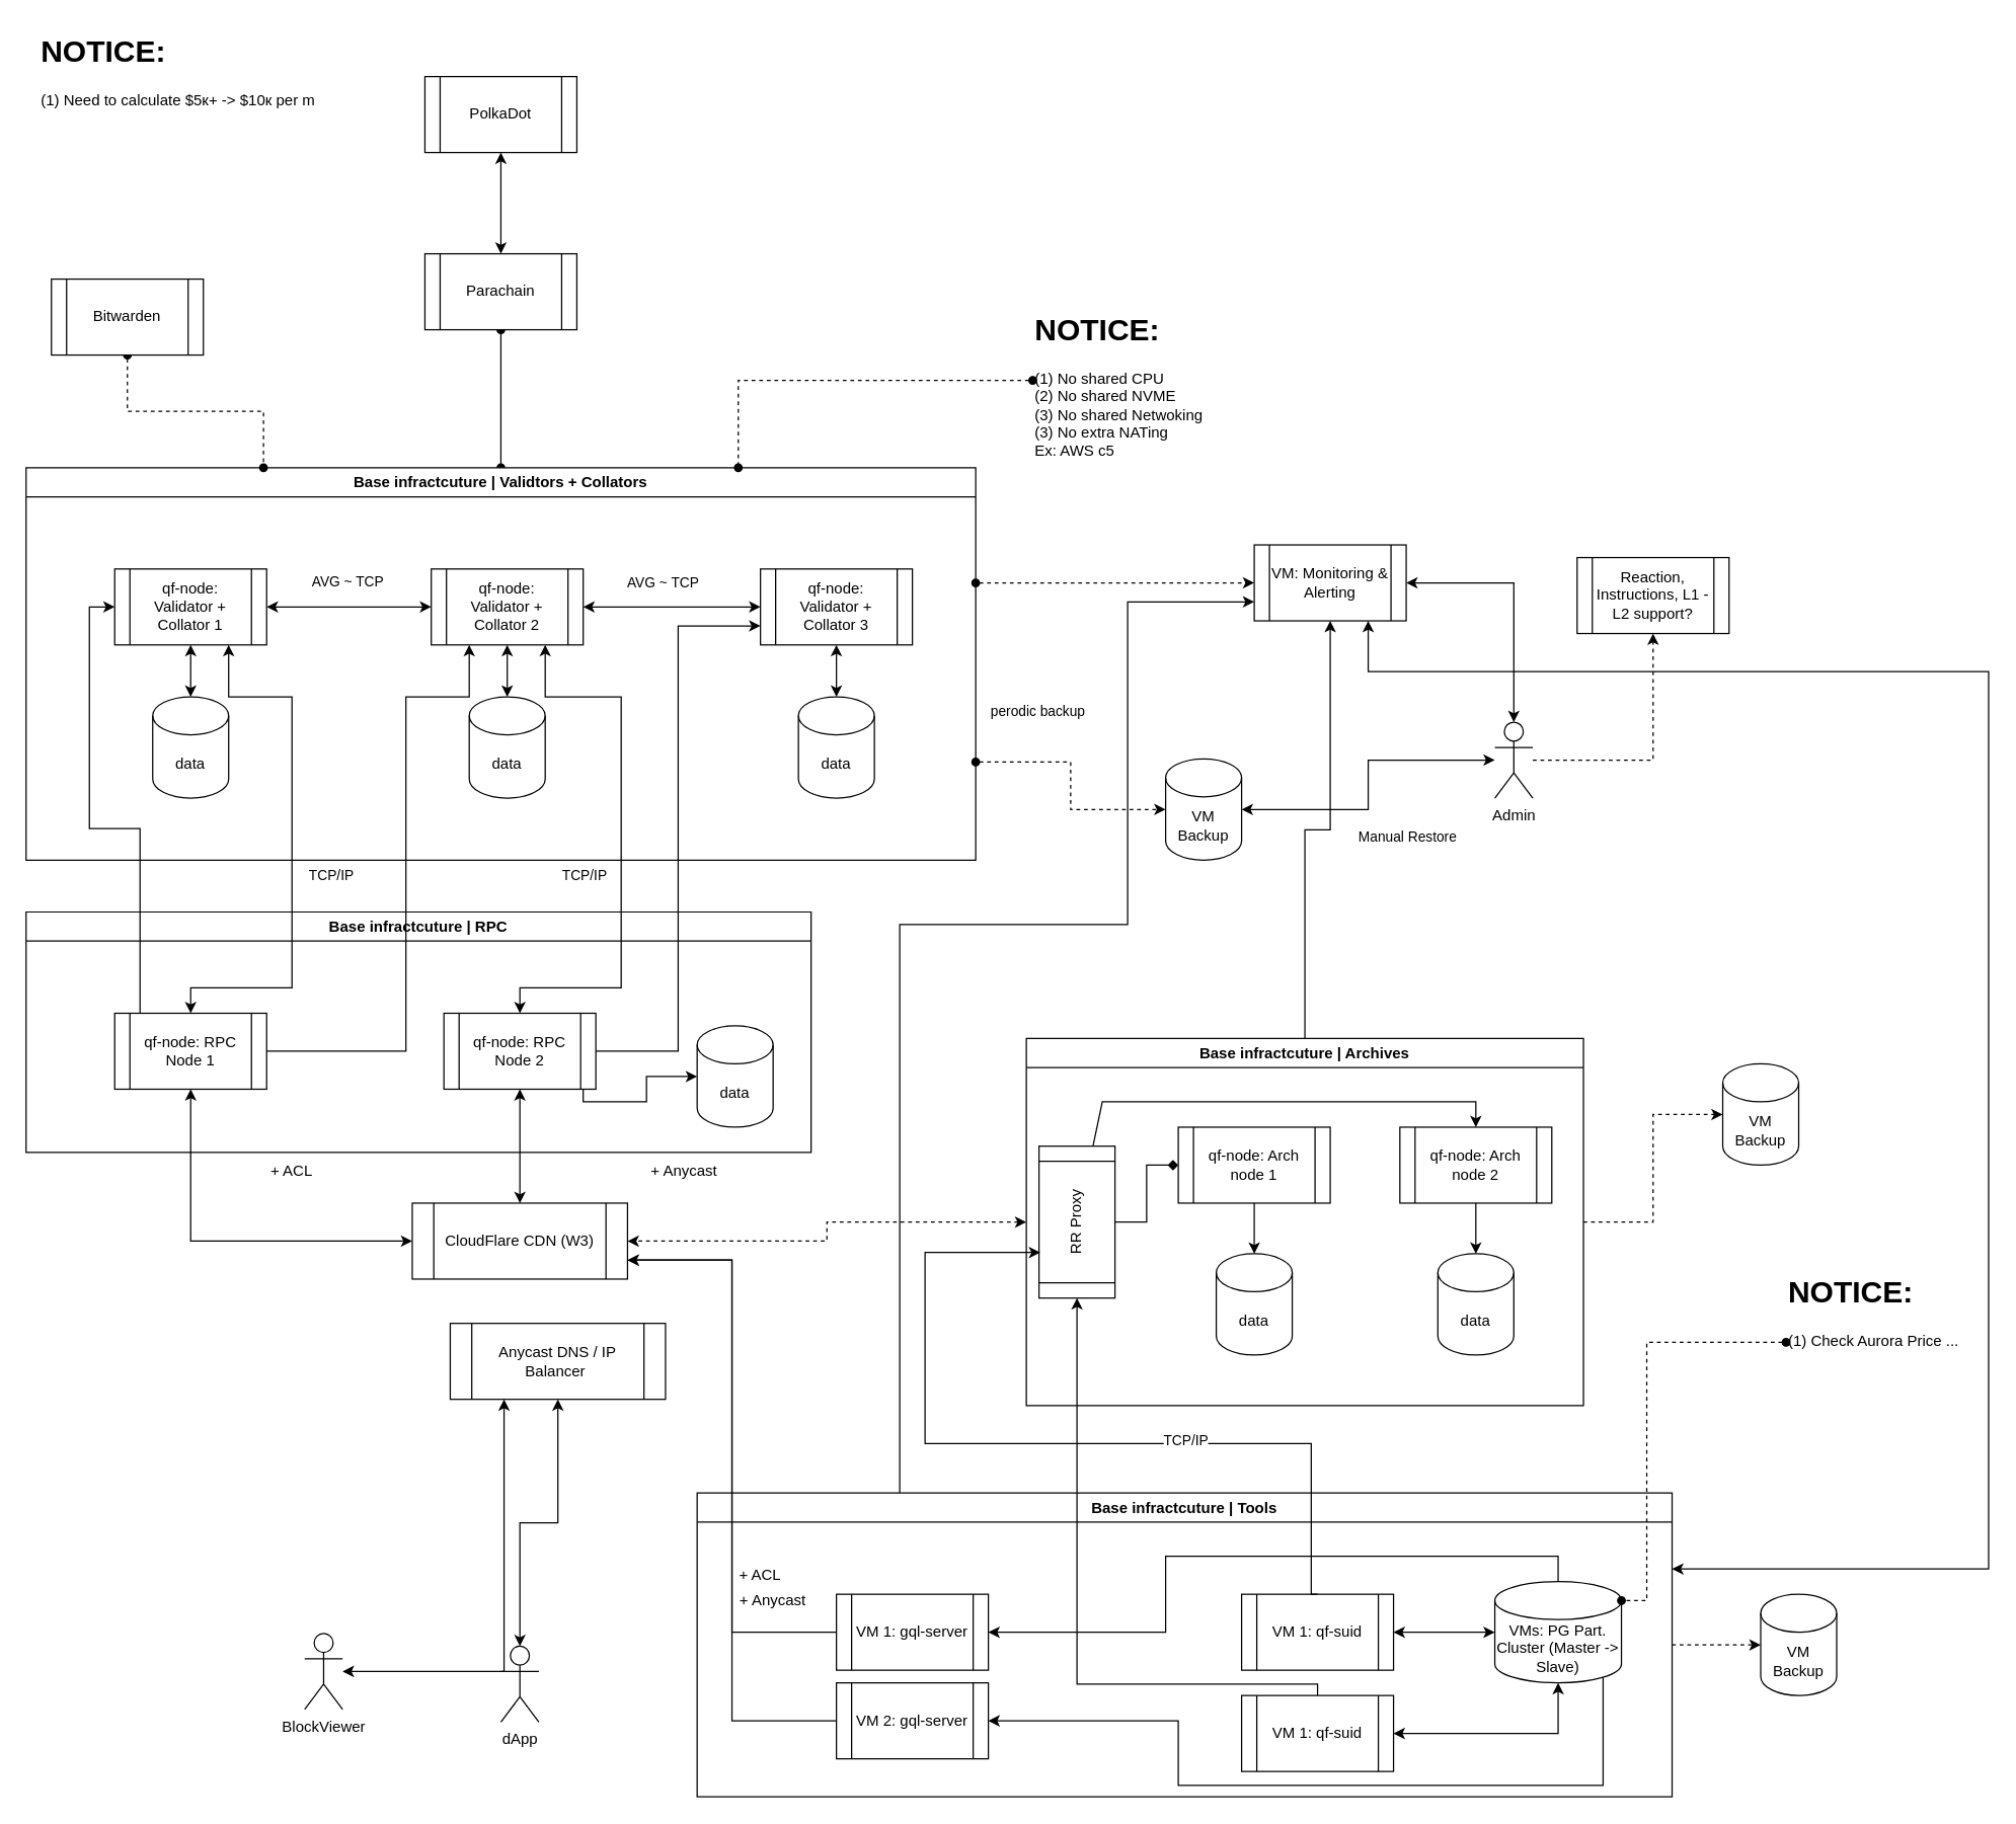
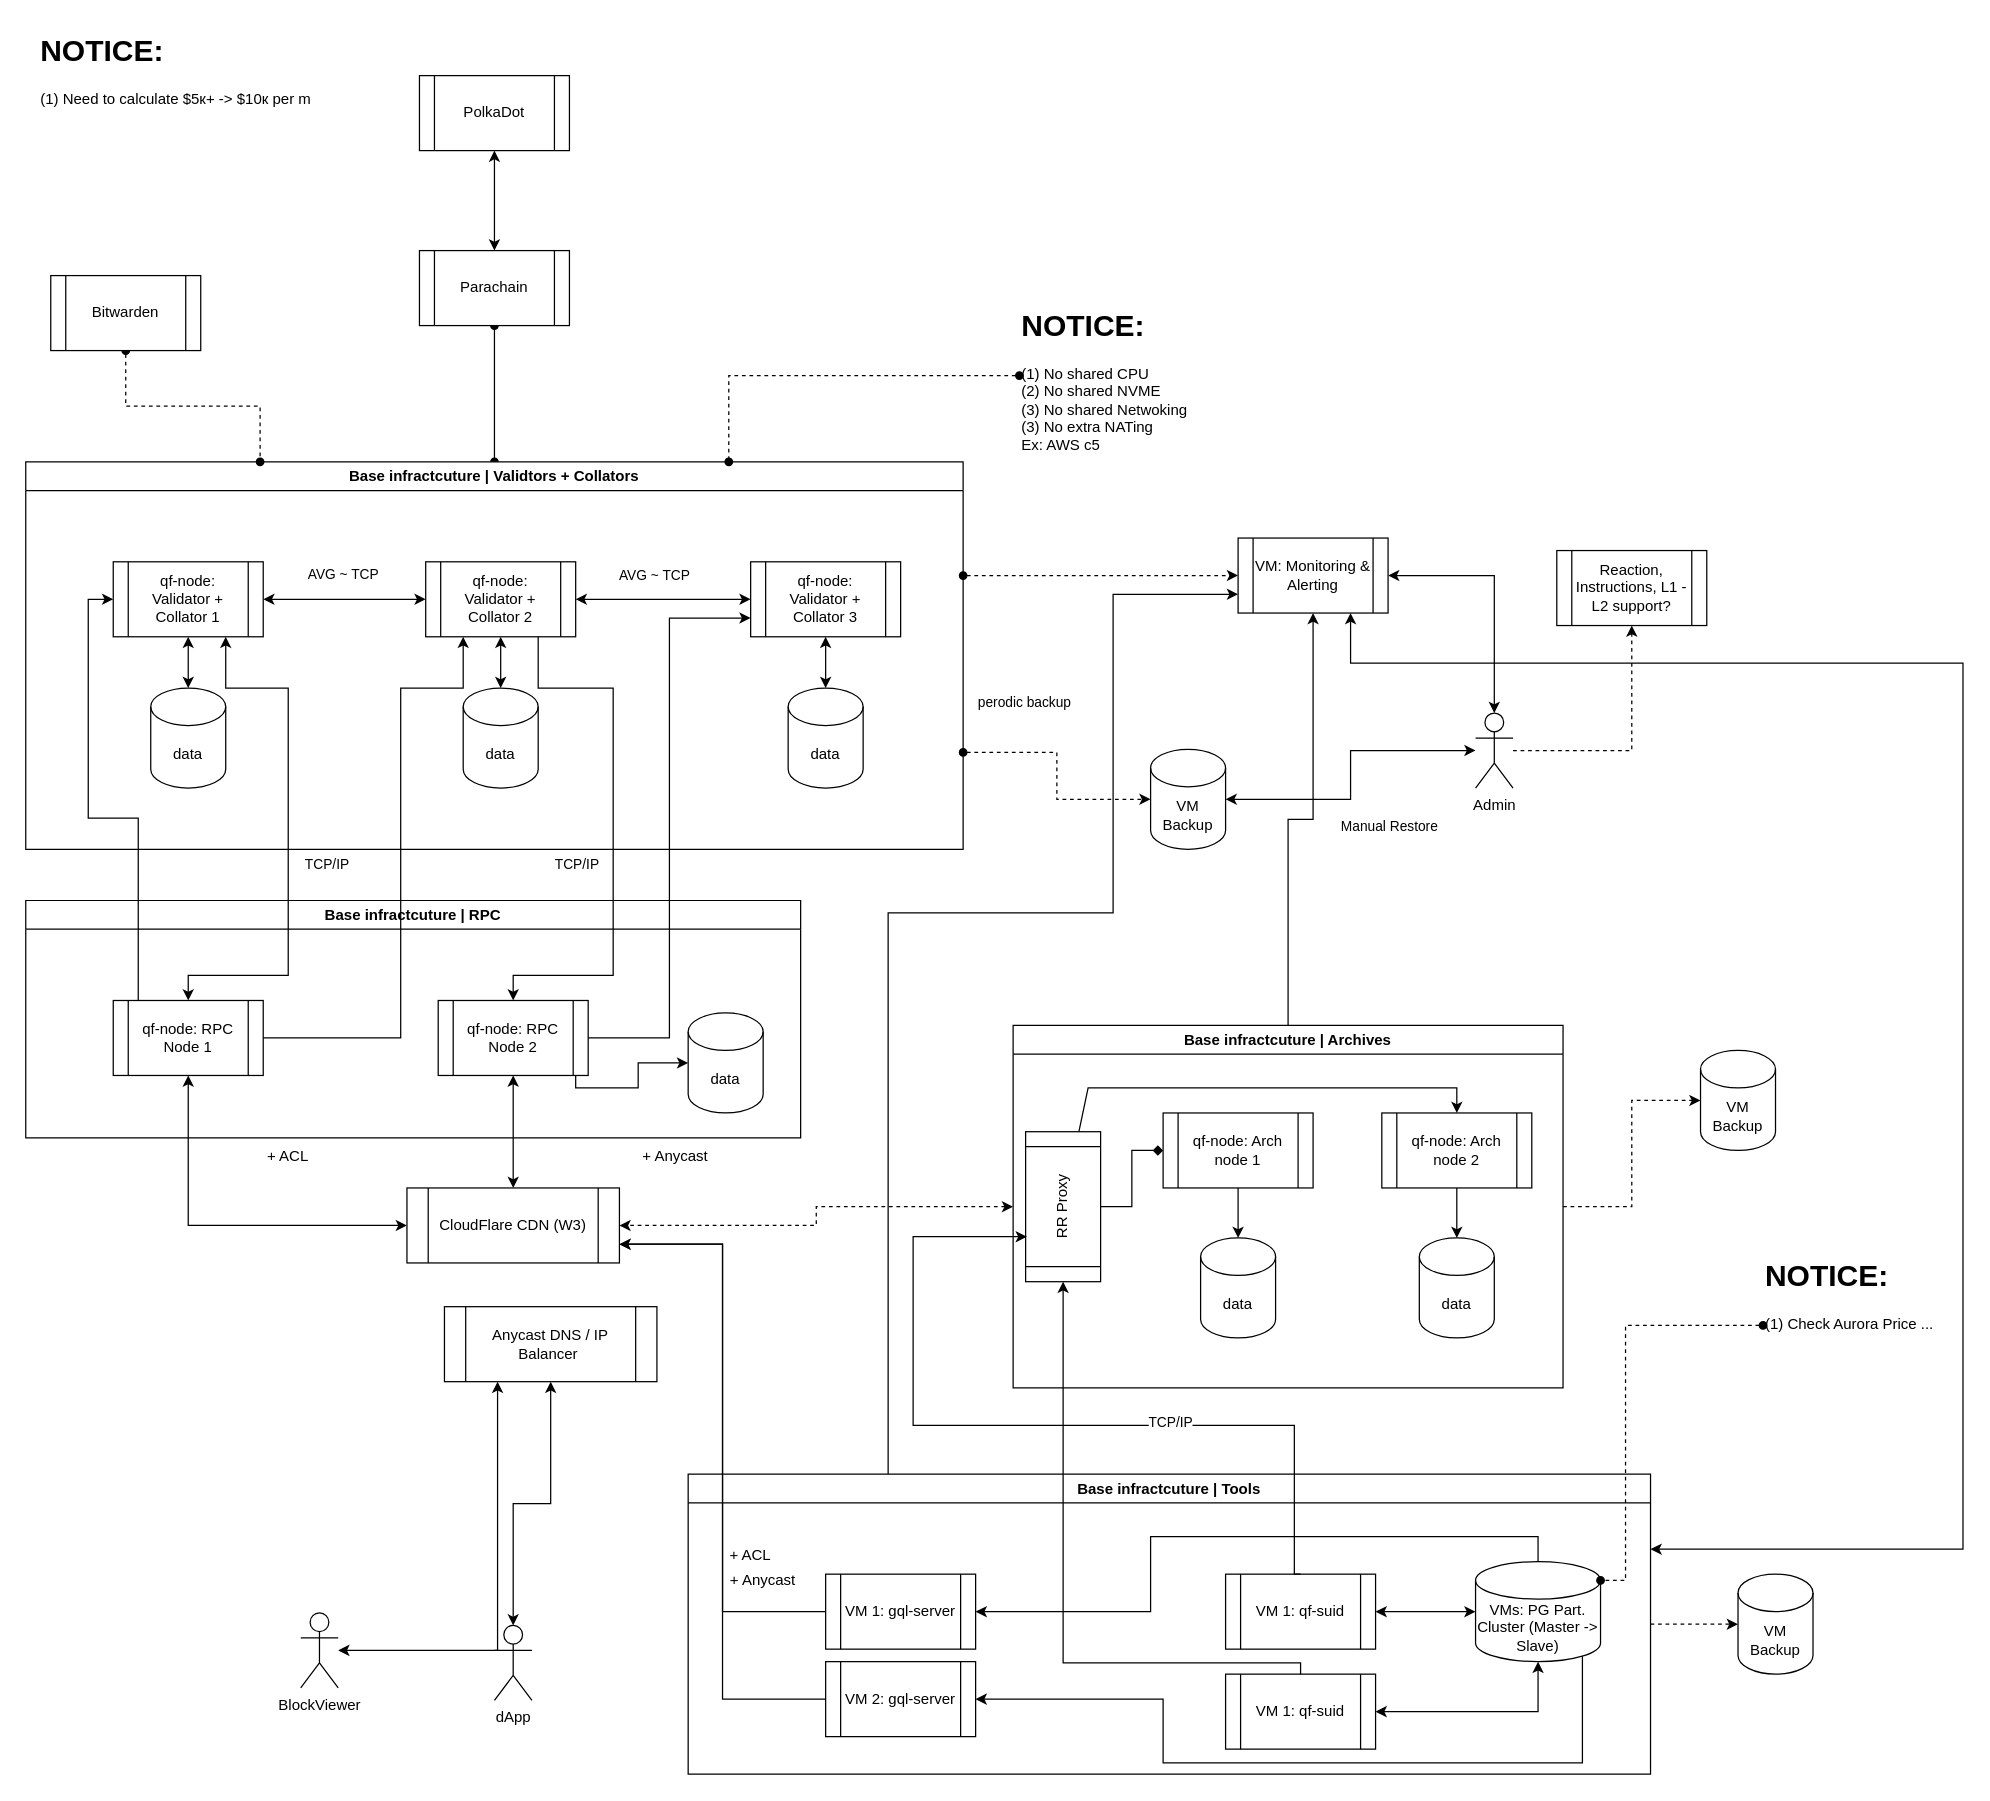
- <mxCell id="30" style="edgeStyle=orthogonalEdgeStyle;rounded=0;orthogonalLoop=1;jettySize=auto;html=1;entryX=0.75;entryY=1;entryDx=0;entryDy=0;startArrow=classic;startFill=1;" parent="1" source="26" target="10" edge="1"><mxGeometry relative="1" as="geometry"><Array as="points"><mxPoint x="410" y="780" /><mxPoint x="490" y="780" /><mxPoint x="490" y="550" /><mxPoint x="430" y="550" /></Array></mxGeometry></mxCell>
+ <mxCell id="30" style="edgeStyle=orthogonalEdgeStyle;rounded=0;orthogonalLoop=1;jettySize=auto;html=1;entryX=0.75;entryY=1;entryDx=0;entryDy=0;startArrow=classic;startFill=1;endArrow=none;" parent="1" source="26" target="10" edge="1"><mxGeometry relative="1" as="geometry"><Array as="points"><mxPoint x="410" y="780" /><mxPoint x="490" y="780" /><mxPoint x="490" y="550" /><mxPoint x="430" y="550" /></Array></mxGeometry></mxCell>
